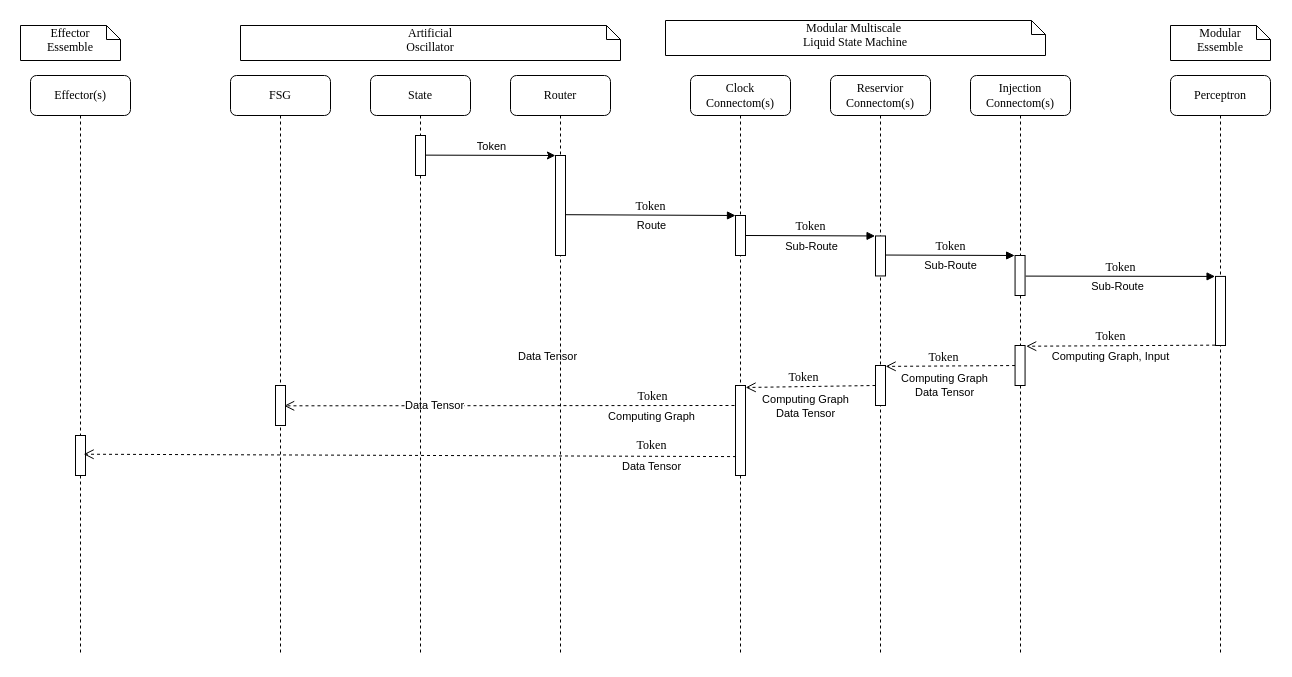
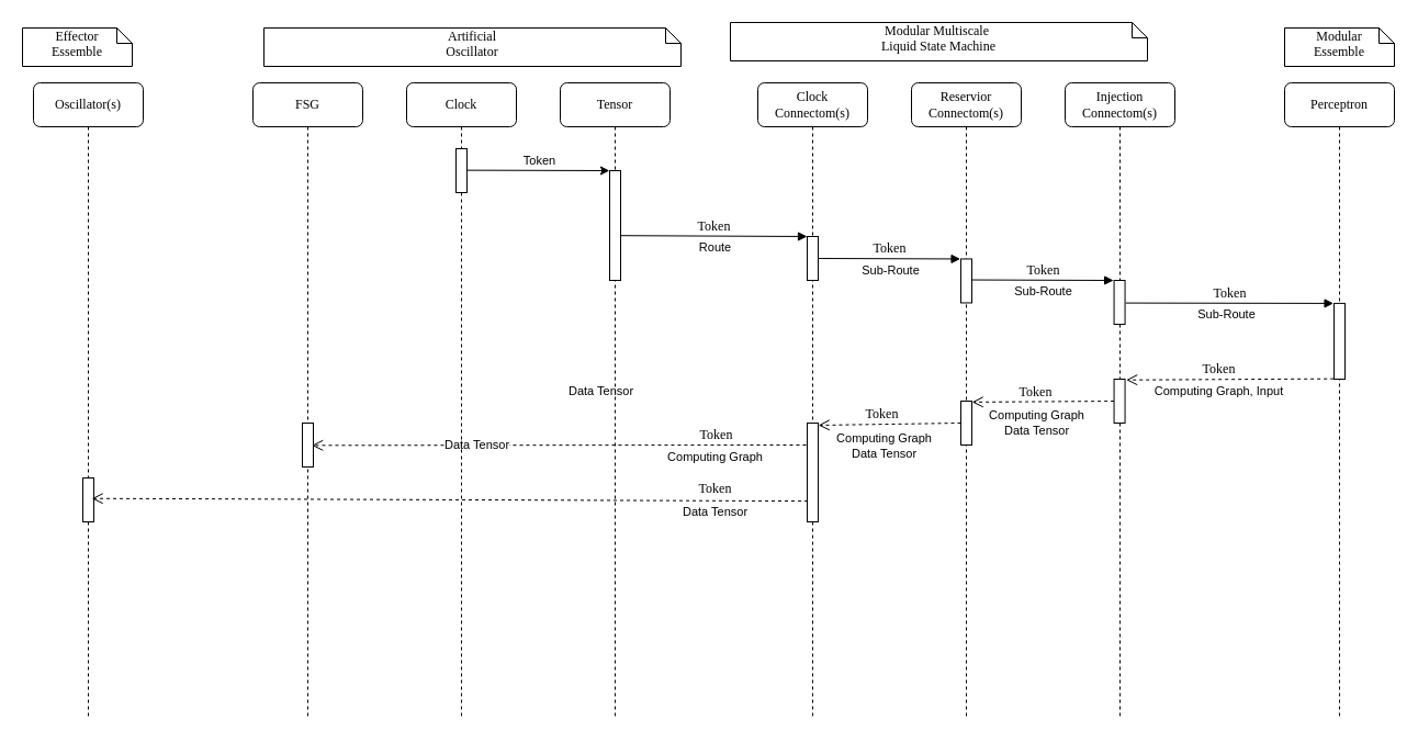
- <mxCell id="2" value="Effector(s)" style="shape=umlLifeline;perimeter=lifelinePerimeter;whiteSpace=wrap;html=1;container=1;collapsible=0;recursiveResize=0;outlineConnect=0;rounded=1;shadow=0;comic=0;labelBackgroundColor=none;strokeWidth=1;fontFamily=Verdana;fontSize=12;align=center;" parent="1" vertex="1"><mxGeometry x="30" y="75" width="100" height="580" as="geometry" /></mxCell>
+ <mxCell id="2" value="Oscillator(s)" style="shape=umlLifeline;perimeter=lifelinePerimeter;whiteSpace=wrap;html=1;container=1;collapsible=0;recursiveResize=0;outlineConnect=0;rounded=1;shadow=0;comic=0;labelBackgroundColor=none;strokeWidth=1;fontFamily=Verdana;fontSize=12;align=center;" parent="1" vertex="1"><mxGeometry x="30" y="75" width="100" height="580" as="geometry" /></mxCell>
- <mxCell id="21" value="State" style="shape=umlLifeline;perimeter=lifelinePerimeter;whiteSpace=wrap;html=1;container=1;collapsible=0;recursiveResize=0;outlineConnect=0;rounded=1;shadow=0;comic=0;labelBackgroundColor=none;strokeWidth=1;fontFamily=Verdana;fontSize=12;align=center;" parent="1" vertex="1"><mxGeometry x="370" y="75" width="100" height="580" as="geometry" /></mxCell>
+ <mxCell id="21" value="Clock" style="shape=umlLifeline;perimeter=lifelinePerimeter;whiteSpace=wrap;html=1;container=1;collapsible=0;recursiveResize=0;outlineConnect=0;rounded=1;shadow=0;comic=0;labelBackgroundColor=none;strokeWidth=1;fontFamily=Verdana;fontSize=12;align=center;" parent="1" vertex="1"><mxGeometry x="370" y="75" width="100" height="580" as="geometry" /></mxCell>
- <mxCell id="23" value="Router" style="shape=umlLifeline;perimeter=lifelinePerimeter;whiteSpace=wrap;html=1;container=1;collapsible=0;recursiveResize=0;outlineConnect=0;rounded=1;shadow=0;comic=0;labelBackgroundColor=none;strokeWidth=1;fontFamily=Verdana;fontSize=12;align=center;" parent="1" vertex="1"><mxGeometry x="510" y="75" width="100" height="580" as="geometry" /></mxCell>
+ <mxCell id="23" value="Tensor" style="shape=umlLifeline;perimeter=lifelinePerimeter;whiteSpace=wrap;html=1;container=1;collapsible=0;recursiveResize=0;outlineConnect=0;rounded=1;shadow=0;comic=0;labelBackgroundColor=none;strokeWidth=1;fontFamily=Verdana;fontSize=12;align=center;" parent="1" vertex="1"><mxGeometry x="510" y="75" width="100" height="580" as="geometry" /></mxCell>
